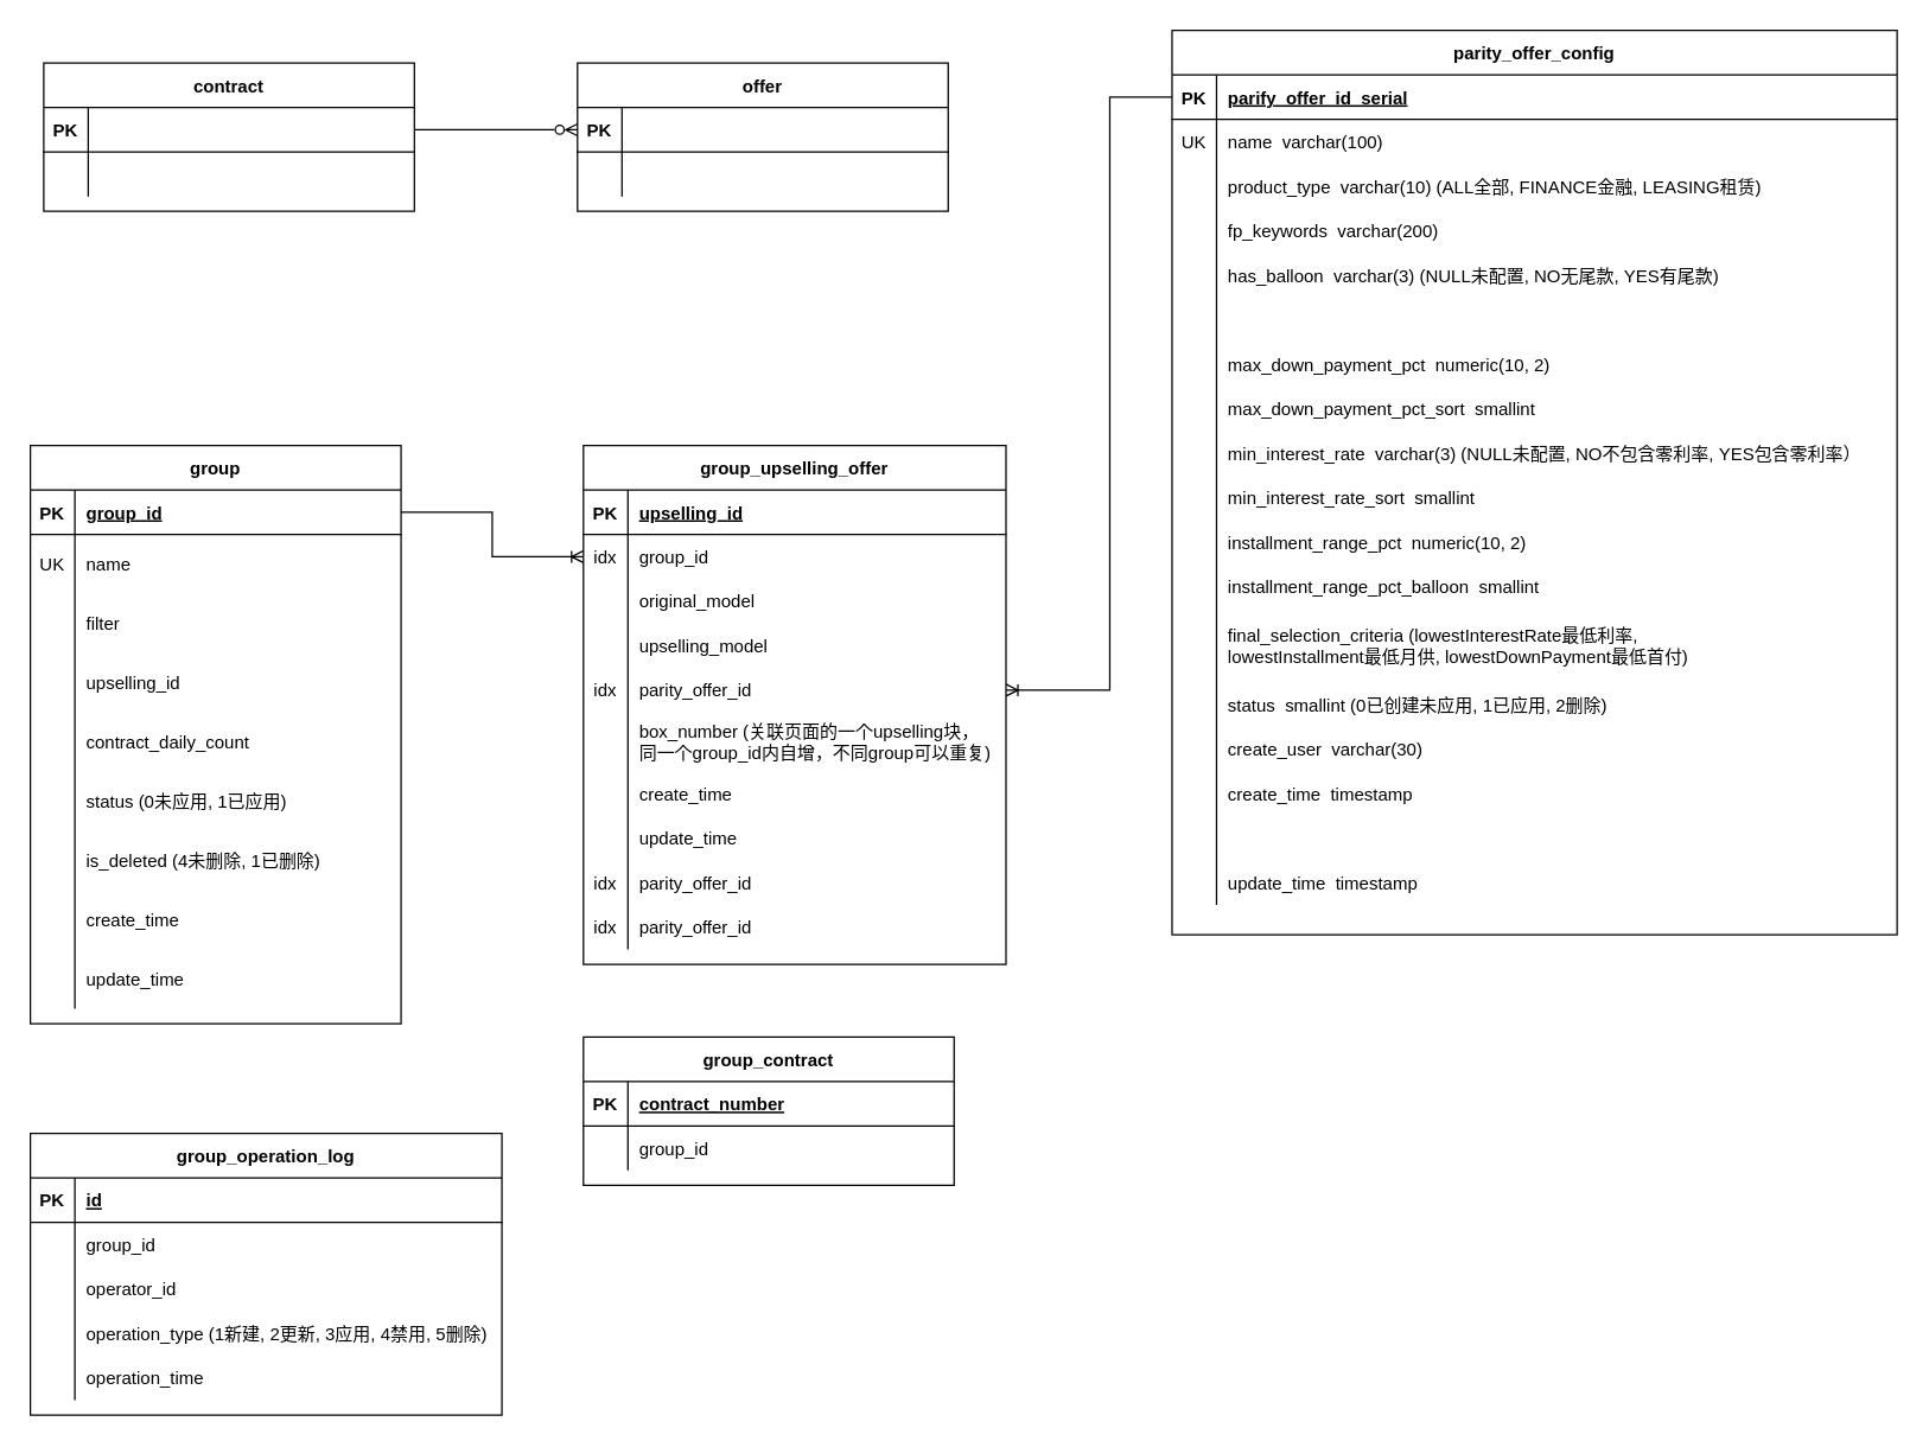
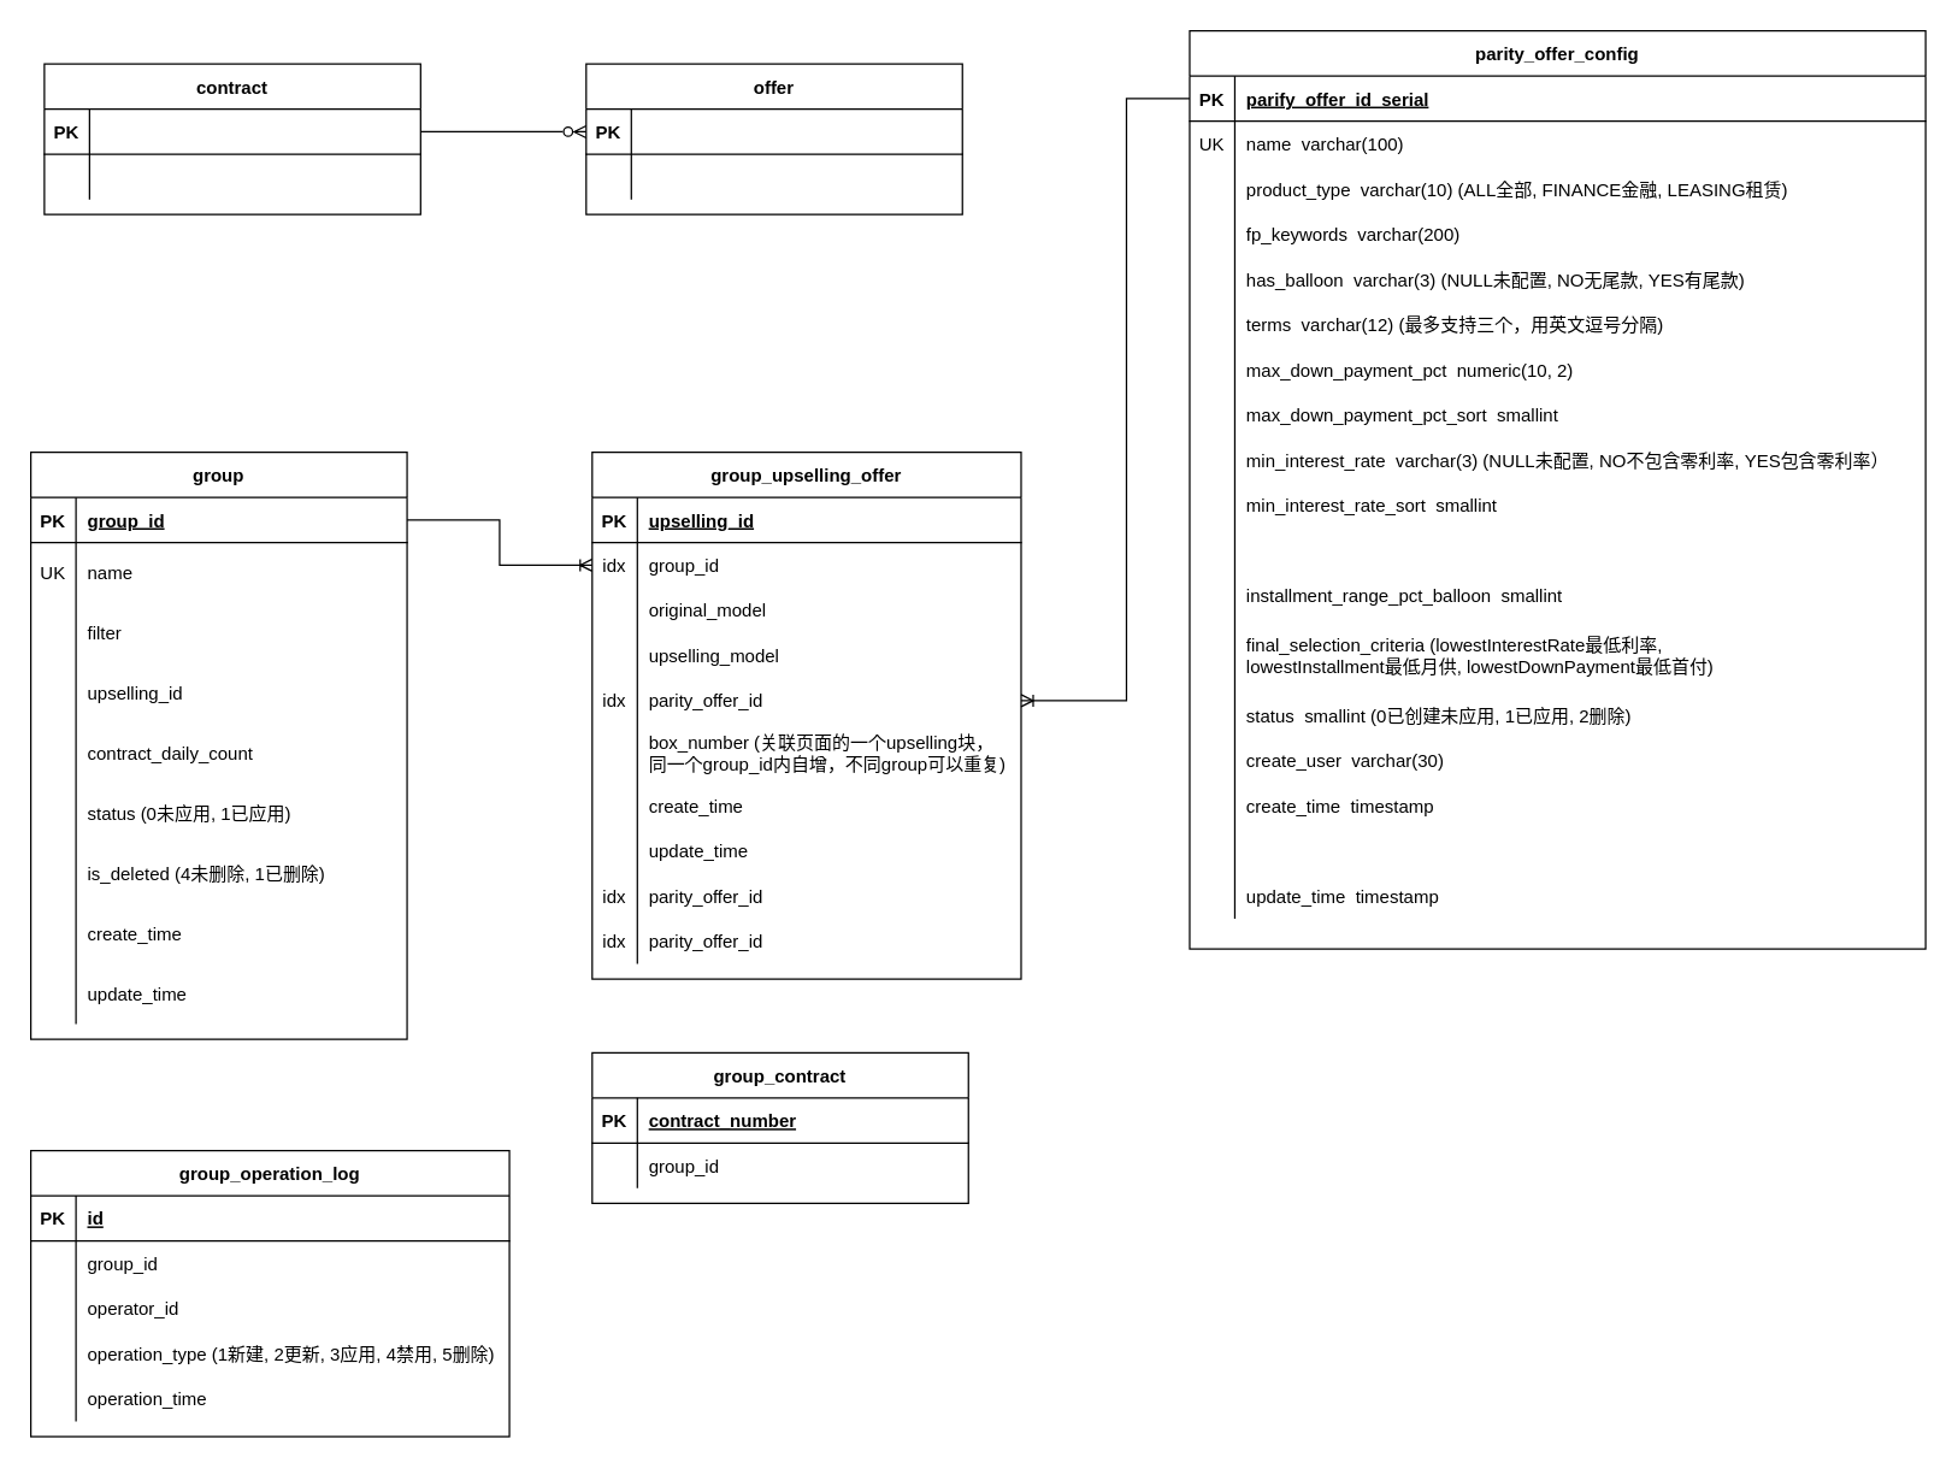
+ <mxCell id="63" value="terms  varchar(12) (最多支持三个，用英文逗号分隔)" style="shape=partialRectangle;overflow=hidden;connectable=0;fillColor=none;top=0;left=0;bottom=0;right=0;align=left;spacingLeft=6;" parent="61" vertex="1"><mxGeometry x="30" width="459" height="30" as="geometry"><mxRectangle width="459" height="30" as="alternateBounds" /></mxGeometry></mxCell>
- <mxCell id="78" value="installment_range_pct  numeric(10, 2)" style="shape=partialRectangle;overflow=hidden;connectable=0;fillColor=none;top=0;left=0;bottom=0;right=0;align=left;spacingLeft=6;" parent="76" vertex="1"><mxGeometry x="30" width="459" height="30" as="geometry"><mxRectangle width="459" height="30" as="alternateBounds" /></mxGeometry></mxCell>
